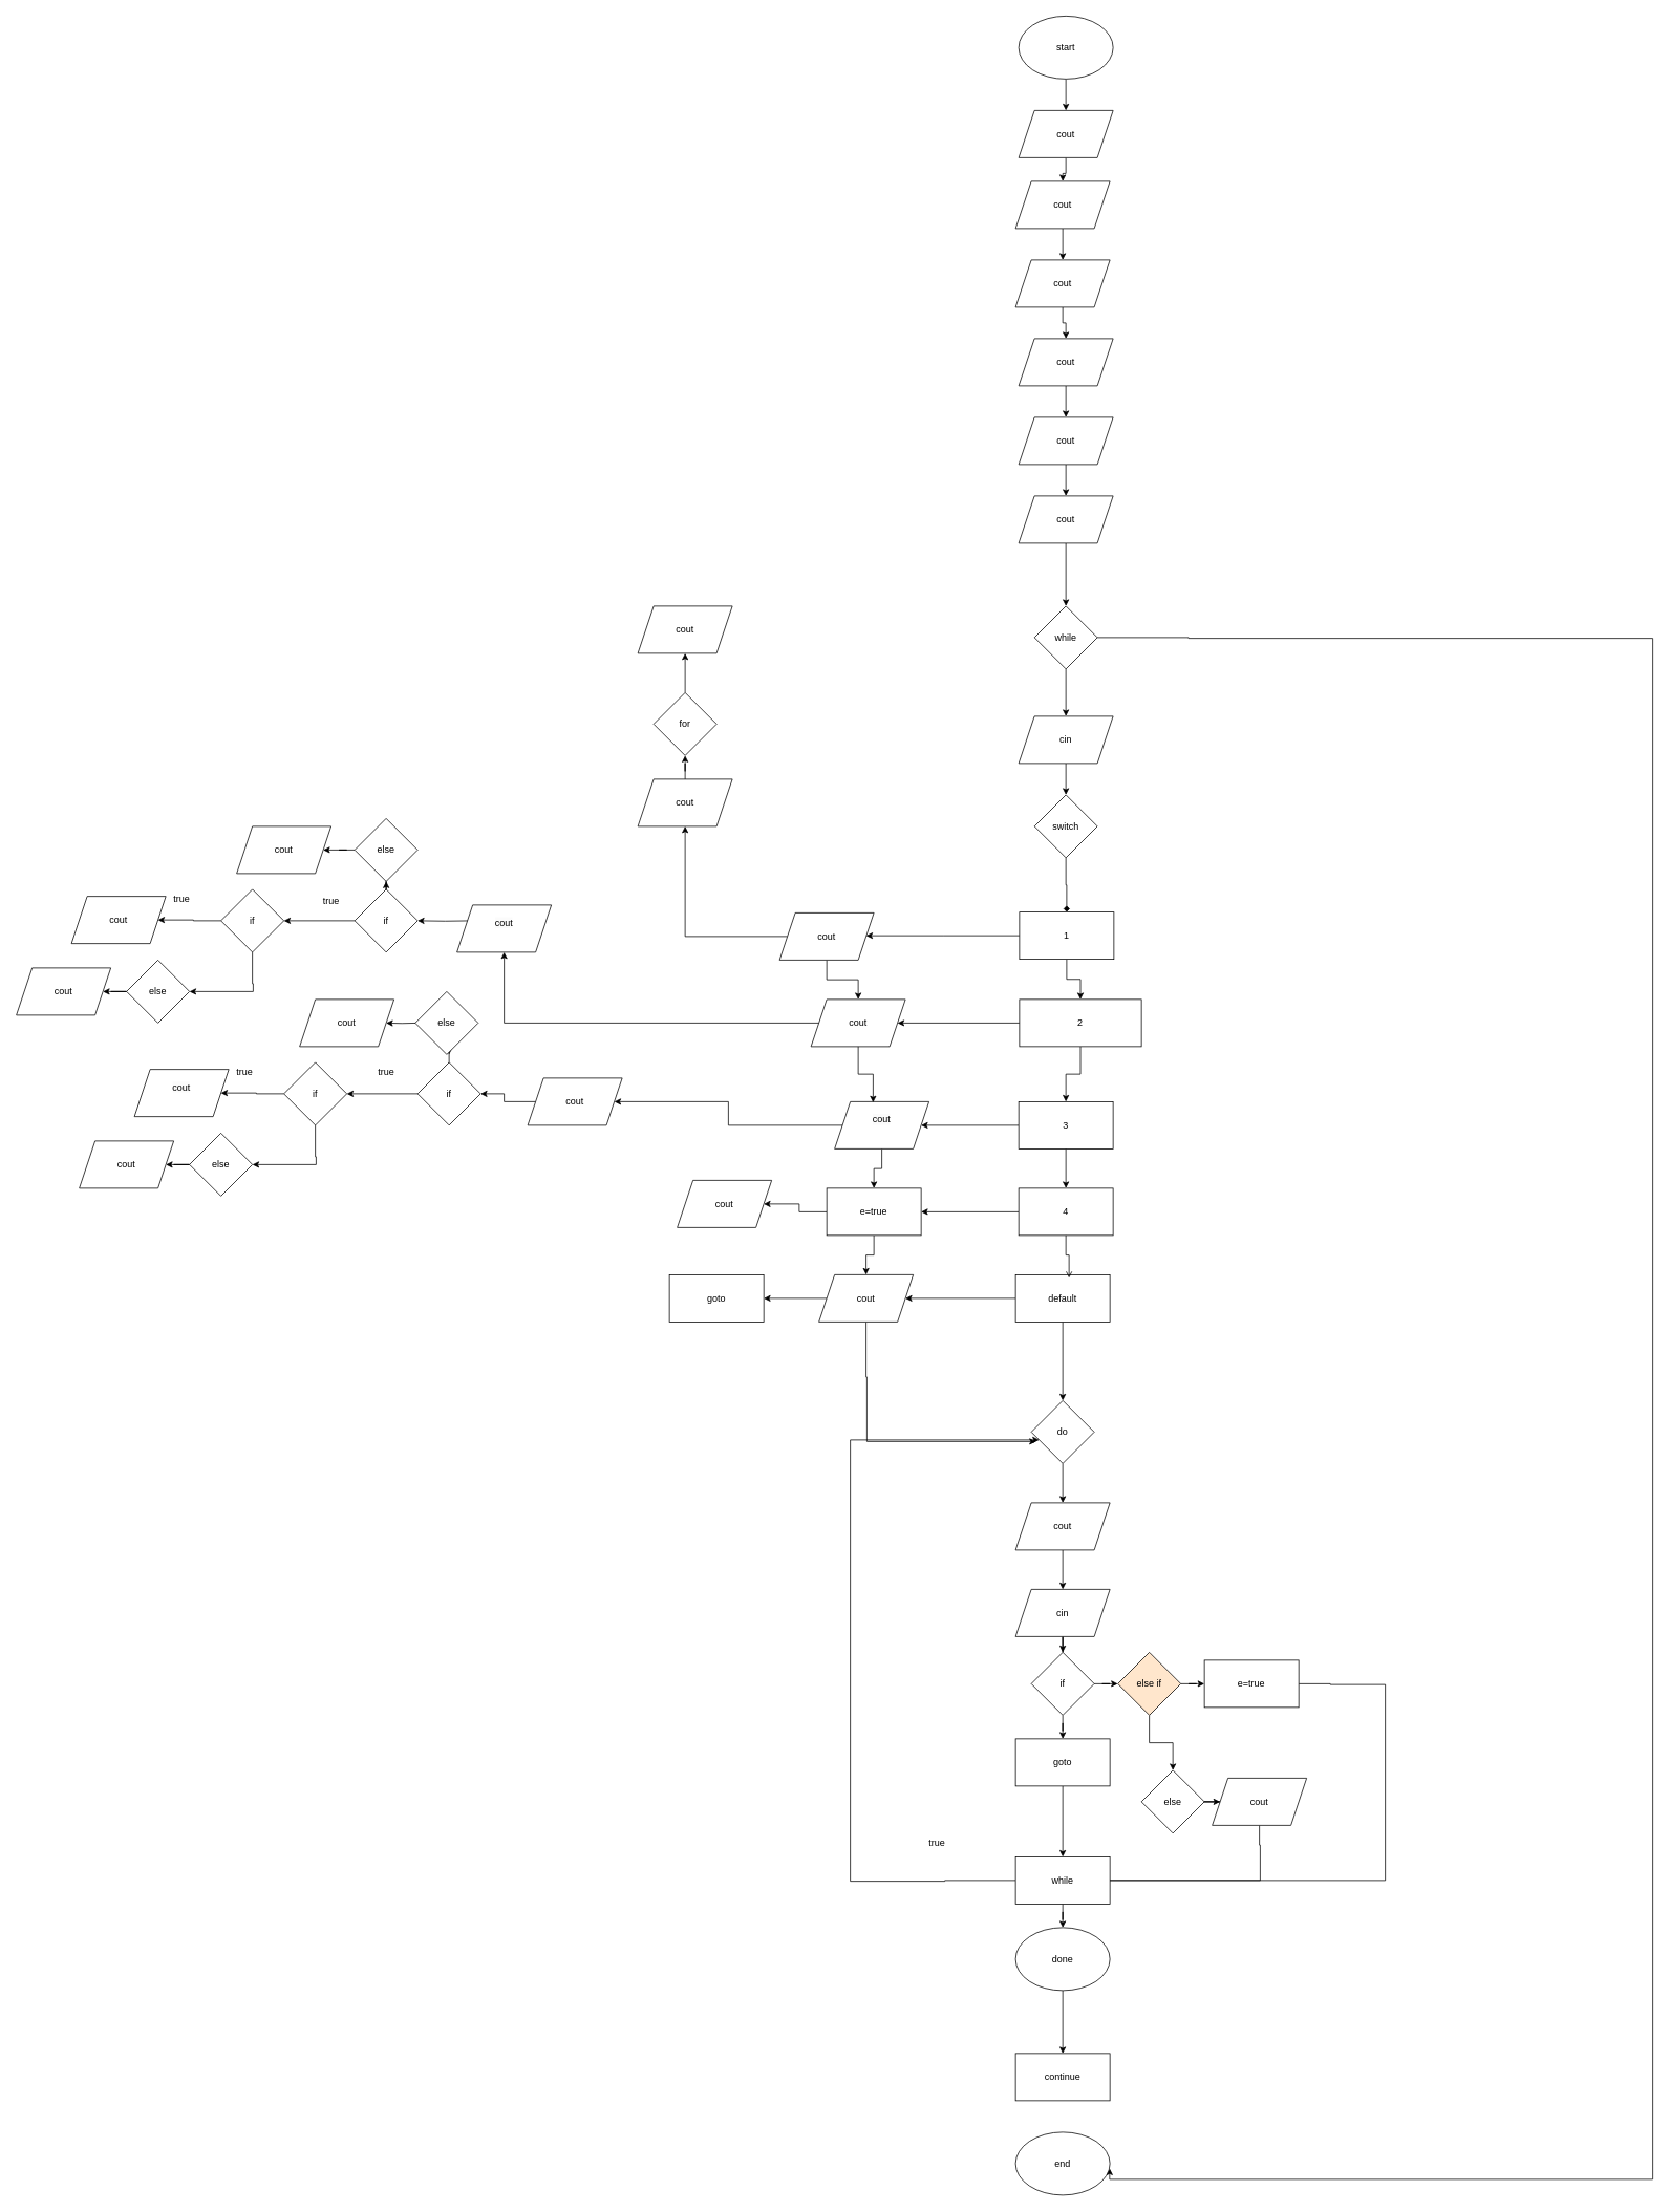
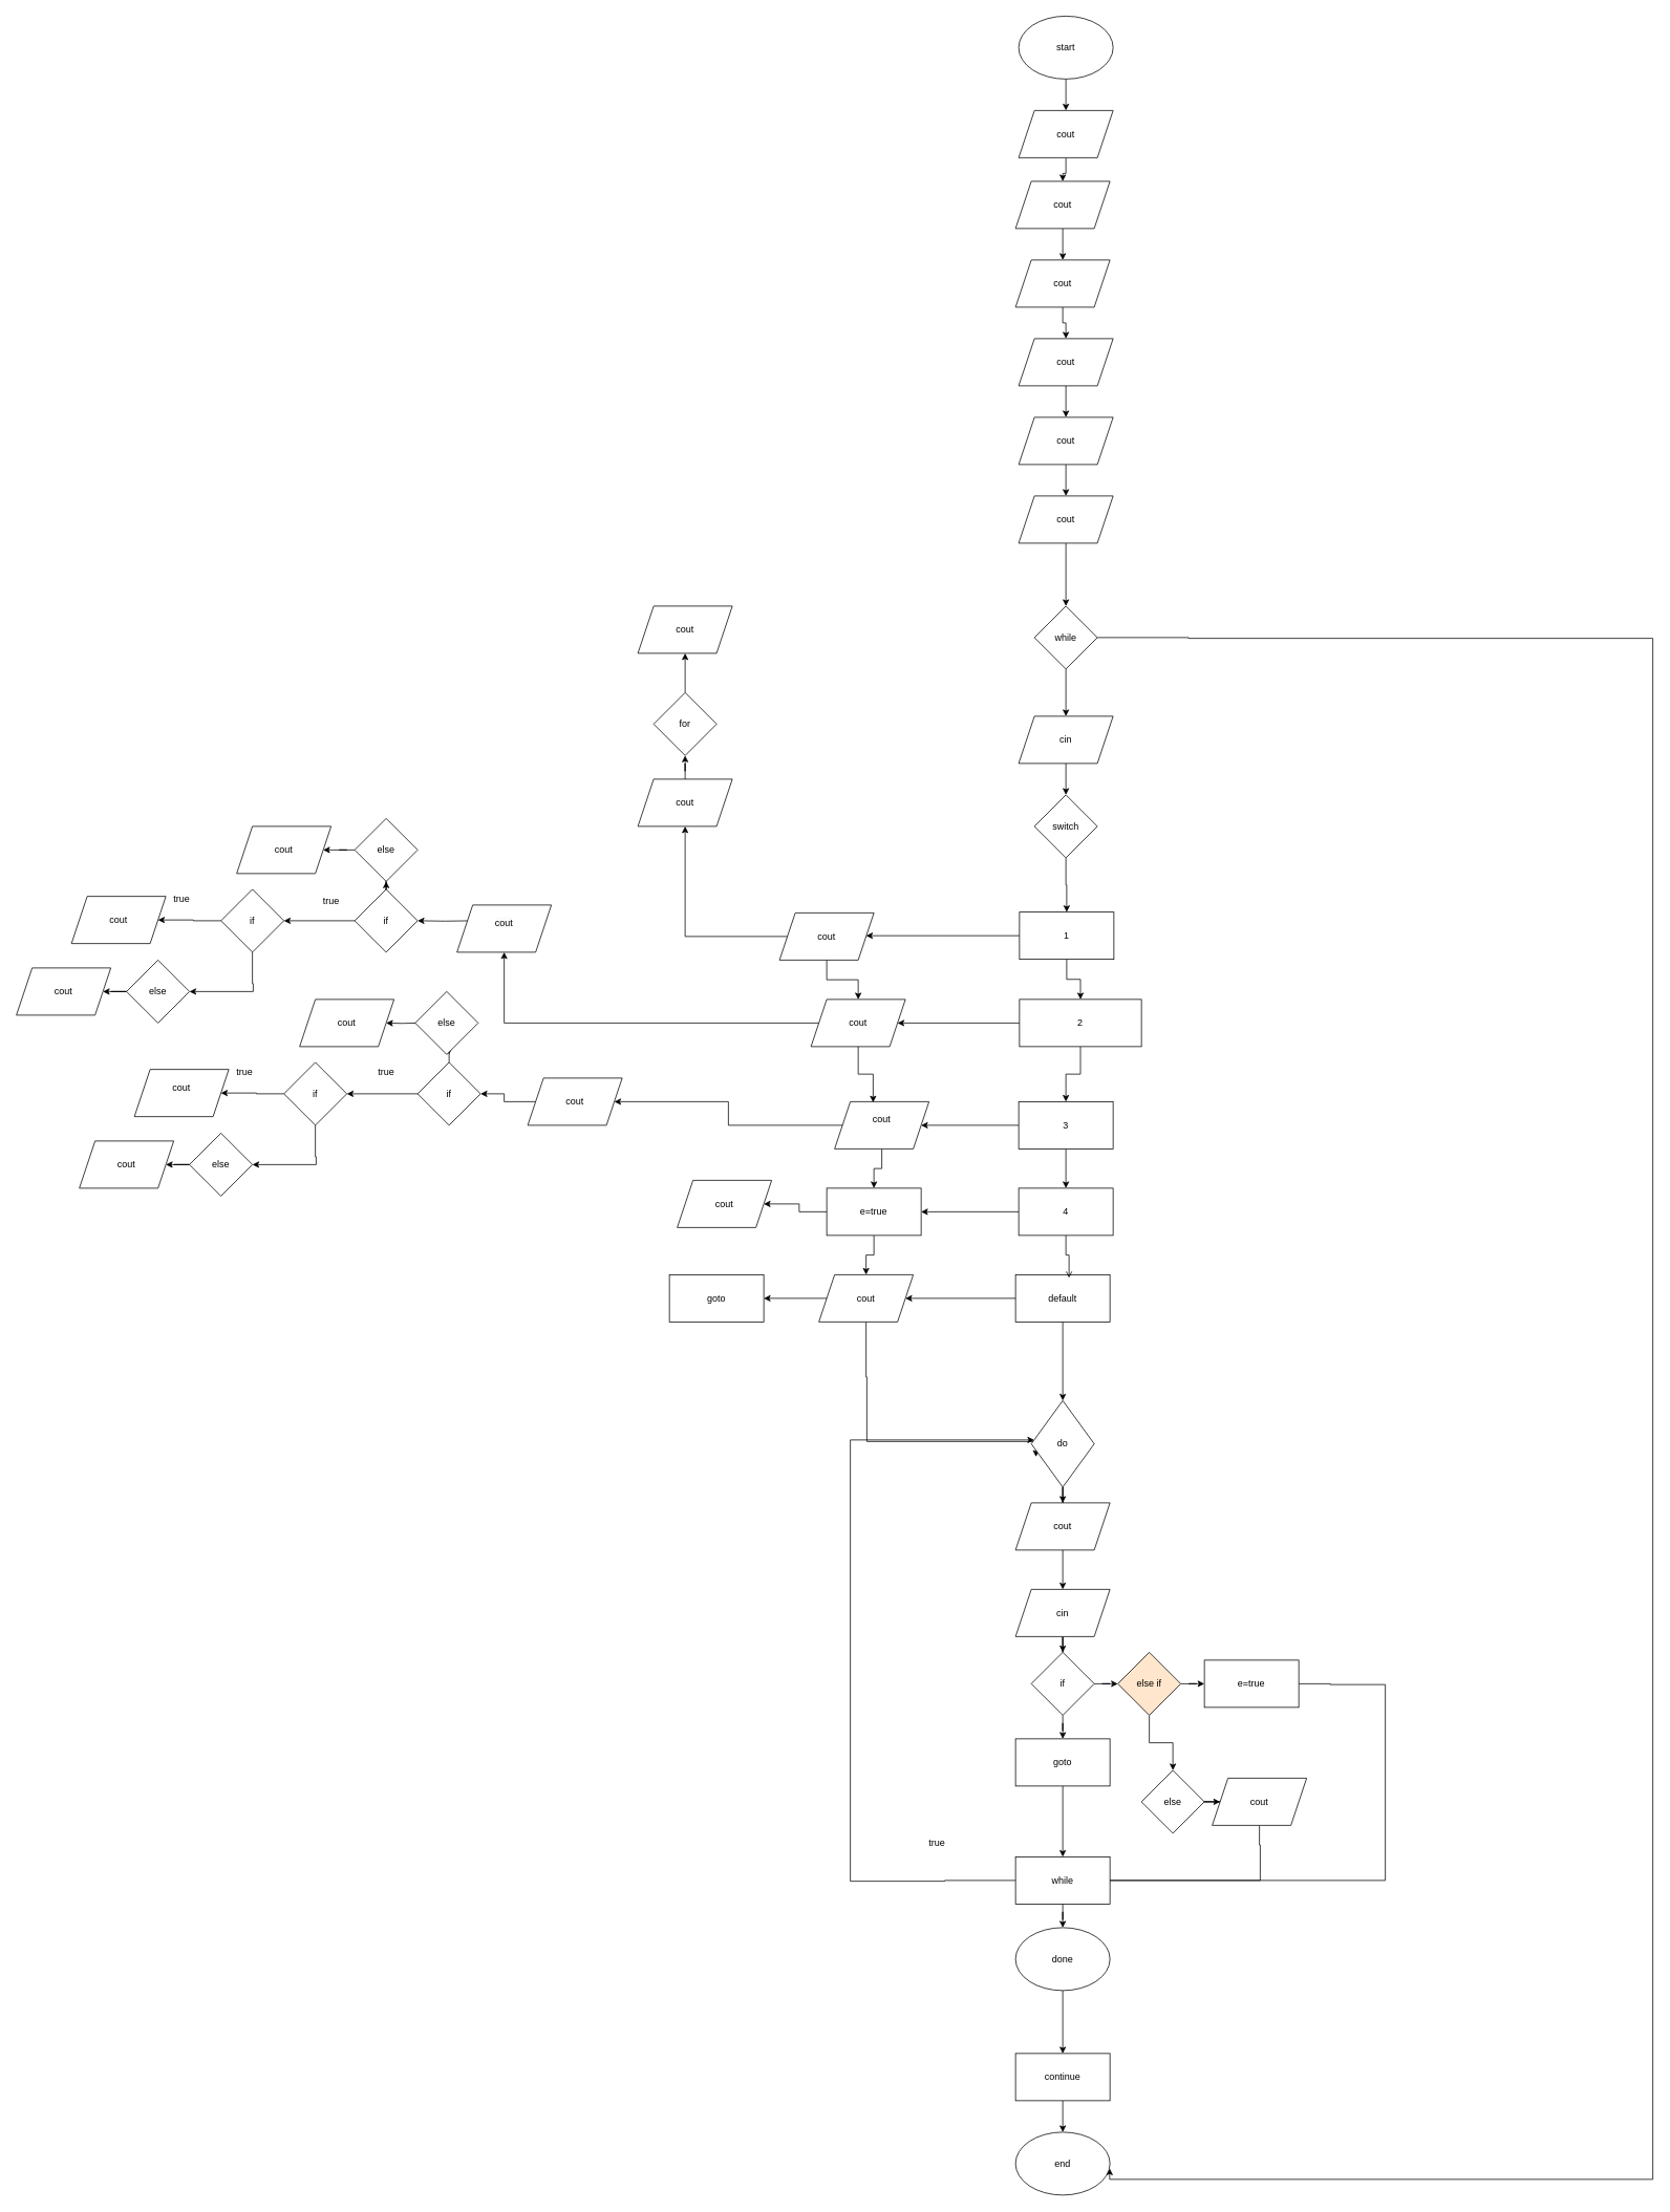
- <mxCell id="21" style="edgeStyle=orthogonalEdgeStyle;rounded=0;orthogonalLoop=1;jettySize=auto;html=1;endArrow=diamond;" edge="1" parent="1" source="22" target="25"><mxGeometry relative="1" as="geometry"><mxPoint x="1350" y="1150" as="targetPoint" /></mxGeometry></mxCell>
+ <mxCell id="21" style="edgeStyle=orthogonalEdgeStyle;rounded=0;orthogonalLoop=1;jettySize=auto;html=1;" edge="1" parent="1" source="22" target="25"><mxGeometry relative="1" as="geometry"><mxPoint x="1350" y="1150" as="targetPoint" /></mxGeometry></mxCell>
- <mxCell id="95" value="do" style="rhombus;whiteSpace=wrap;html=1;" vertex="1" parent="1"><mxGeometry x="1310" y="1780" width="80" height="80" as="geometry" /></mxCell>
+ <mxCell id="95" value="do" style="rhombus;whiteSpace=wrap;html=1;" vertex="1" parent="1"><mxGeometry x="1310" y="1780" width="80" height="110" as="geometry" /></mxCell>
+ <mxCell id="120" style="edgeStyle=orthogonalEdgeStyle;rounded=0;orthogonalLoop=1;jettySize=auto;html=1;" edge="1" parent="1" source="121" target="122"><mxGeometry relative="1" as="geometry"><mxPoint x="1350" y="2750" as="targetPoint" /></mxGeometry></mxCell>
